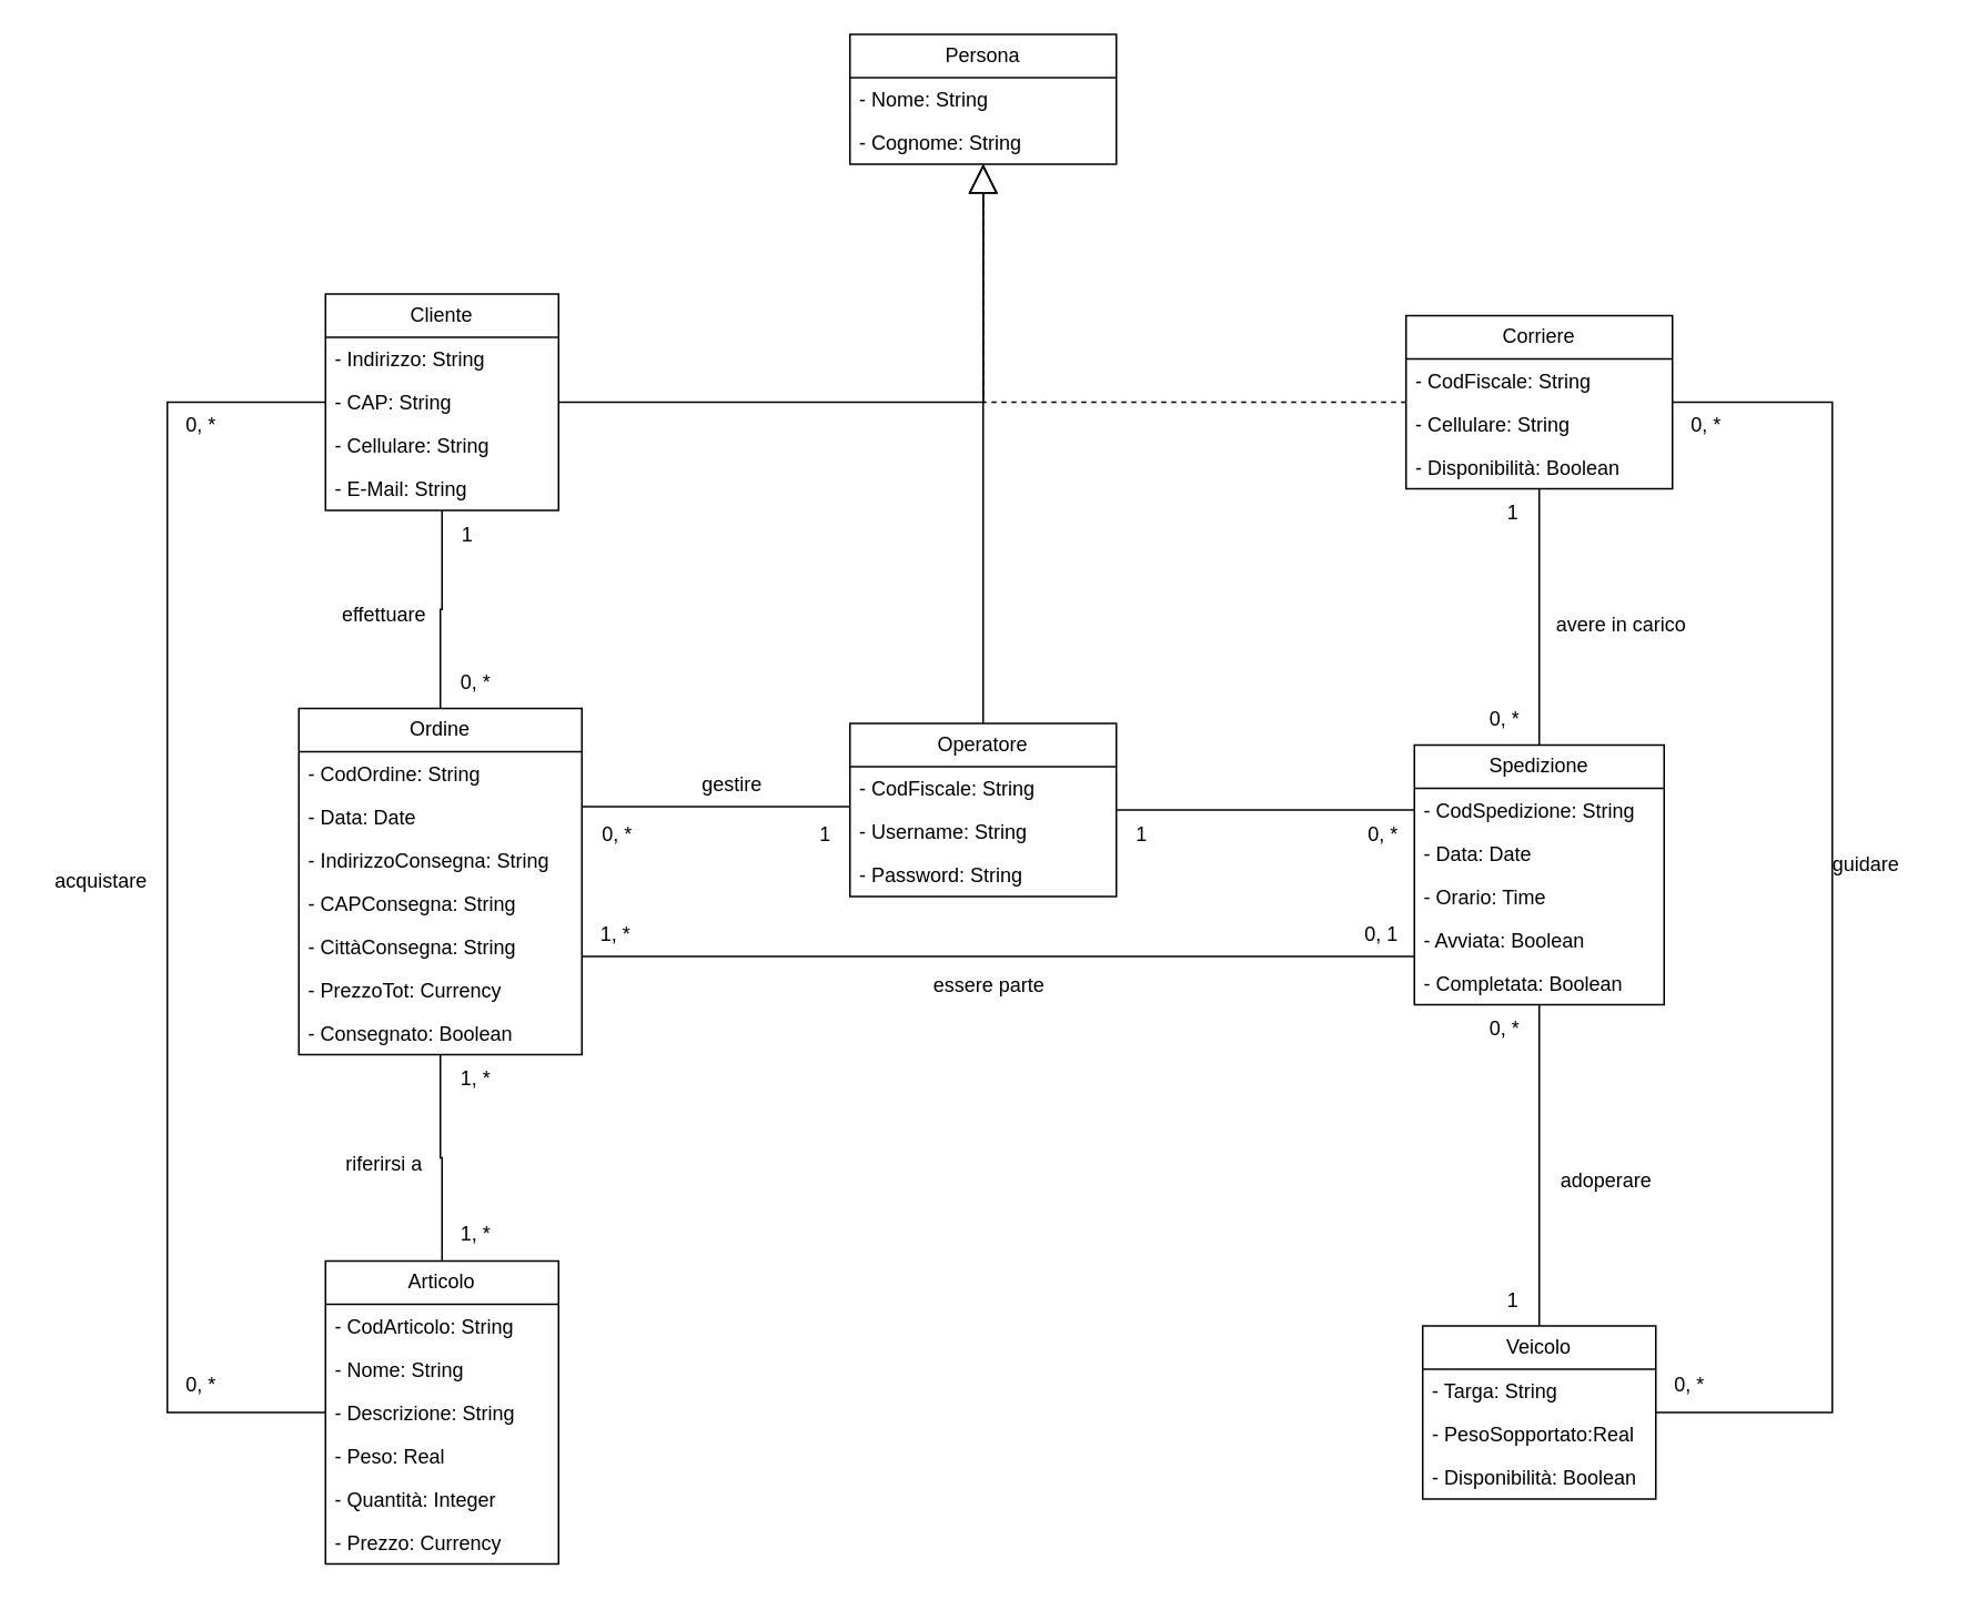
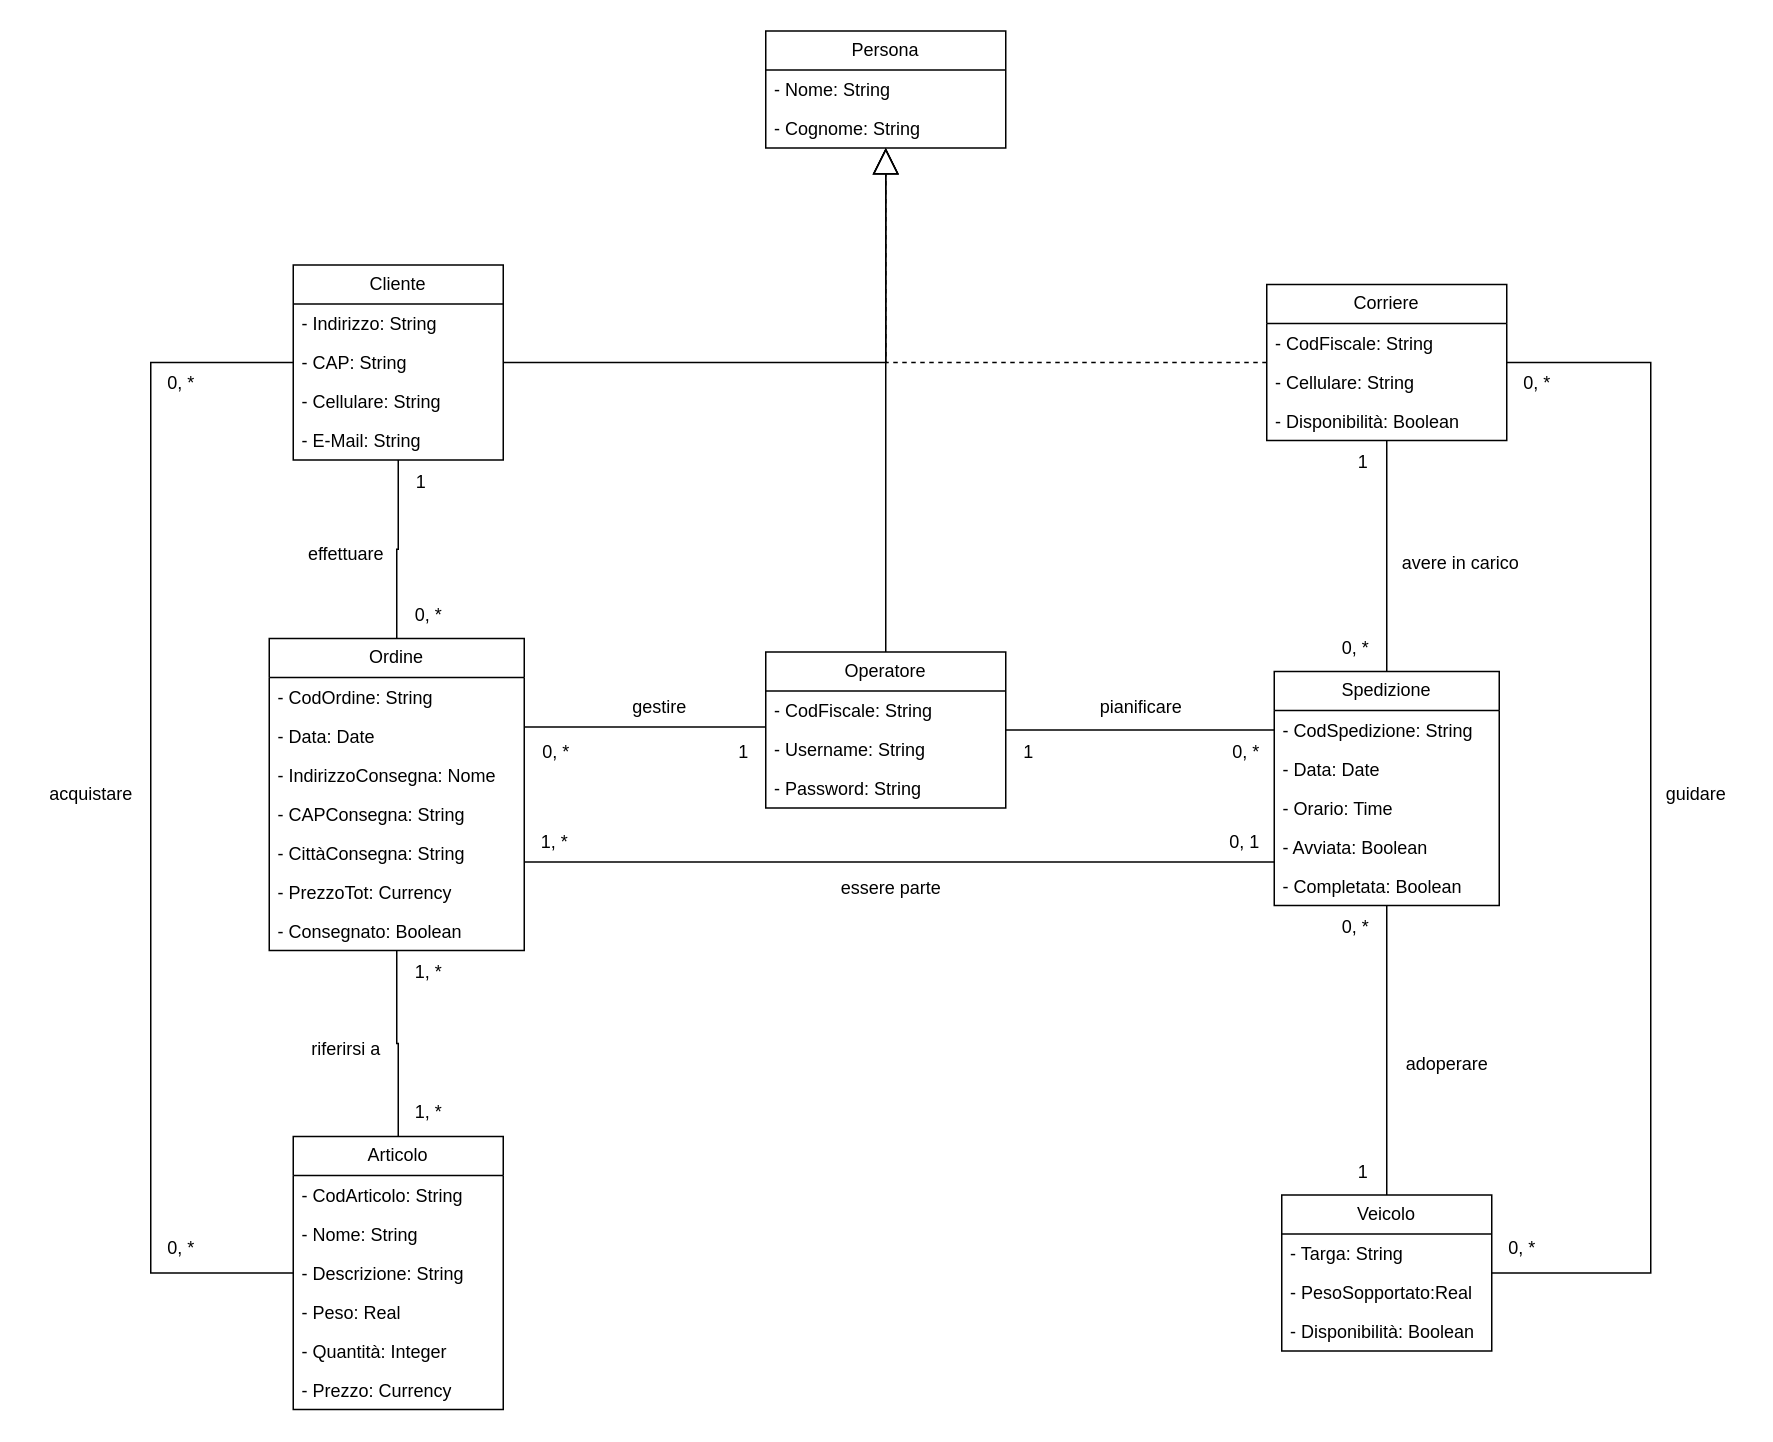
+ <mxCell id="68" value="pianificare" style="text;html=1;align=center;verticalAlign=middle;resizable=0;points=[];autosize=1;strokeColor=none;fillColor=none;" parent="1" vertex="1"><mxGeometry x="720" y="456" width="80" height="30" as="geometry" /></mxCell>
- <mxCell id="72" value="guidare" style="text;html=1;align=center;verticalAlign=middle;resizable=0;points=[];autosize=1;strokeColor=none;fillColor=none;" parent="1" vertex="1"><mxGeometry x="1090" y="504" width="60" height="30" as="geometry" /></mxCell>
+ <mxCell id="72" value="guidare" style="text;html=1;align=center;verticalAlign=middle;resizable=0;points=[];autosize=1;strokeColor=none;fillColor=none;" parent="1" vertex="1"><mxGeometry x="1100" y="514" width="60" height="30" as="geometry" /></mxCell>
- <mxCell id="22" value="- IndirizzoConsegna: String" style="text;strokeColor=none;fillColor=none;align=left;verticalAlign=top;spacingLeft=4;spacingRight=4;overflow=hidden;rotatable=0;points=[[0,0.5],[1,0.5]];portConstraint=eastwest;whiteSpace=wrap;html=1;" parent="19" vertex="1"><mxGeometry y="78" width="170" height="26" as="geometry" /></mxCell>
+ <mxCell id="22" value="- IndirizzoConsegna: Nome" style="text;strokeColor=none;fillColor=none;align=left;verticalAlign=top;spacingLeft=4;spacingRight=4;overflow=hidden;rotatable=0;points=[[0,0.5],[1,0.5]];portConstraint=eastwest;whiteSpace=wrap;html=1;" parent="19" vertex="1"><mxGeometry y="78" width="170" height="26" as="geometry" /></mxCell>
